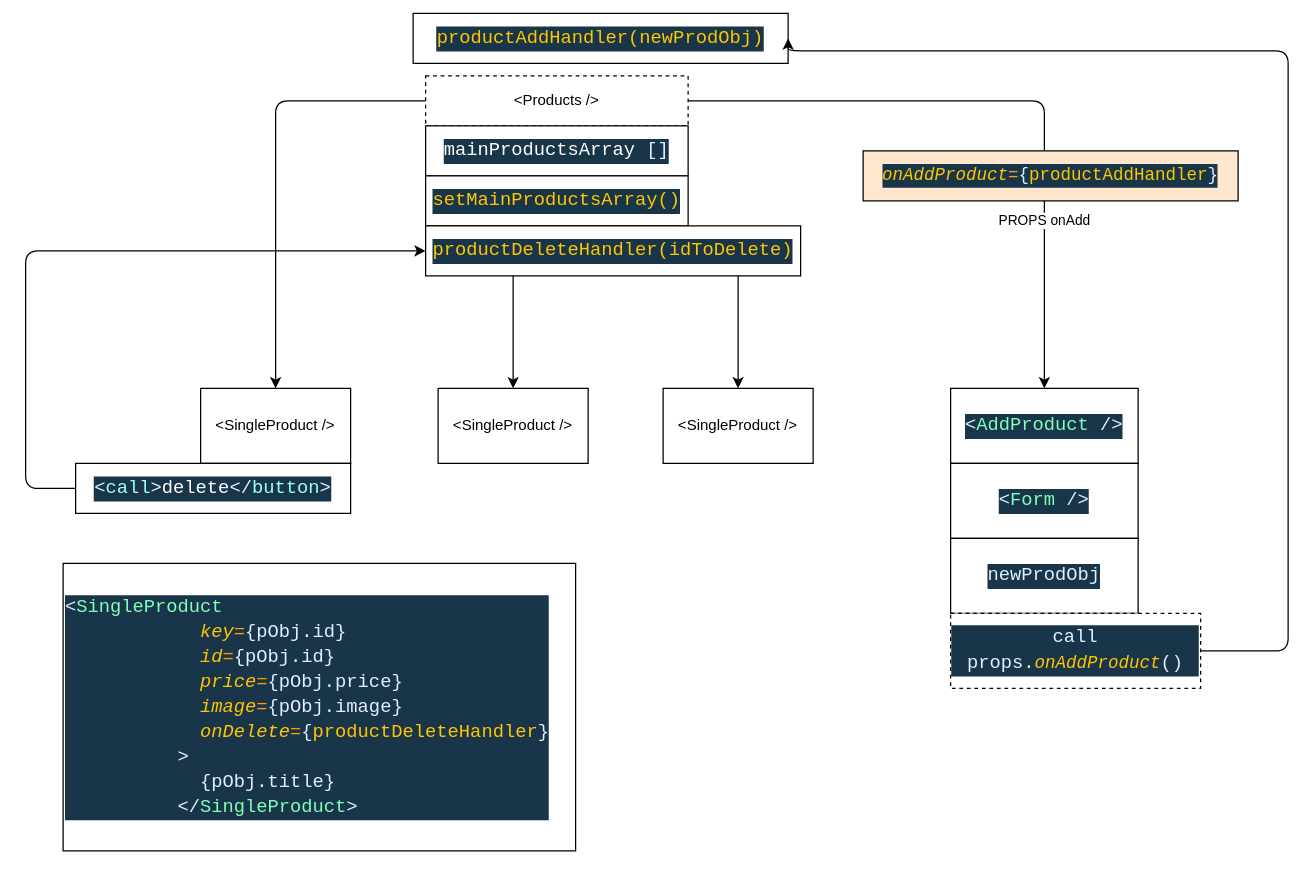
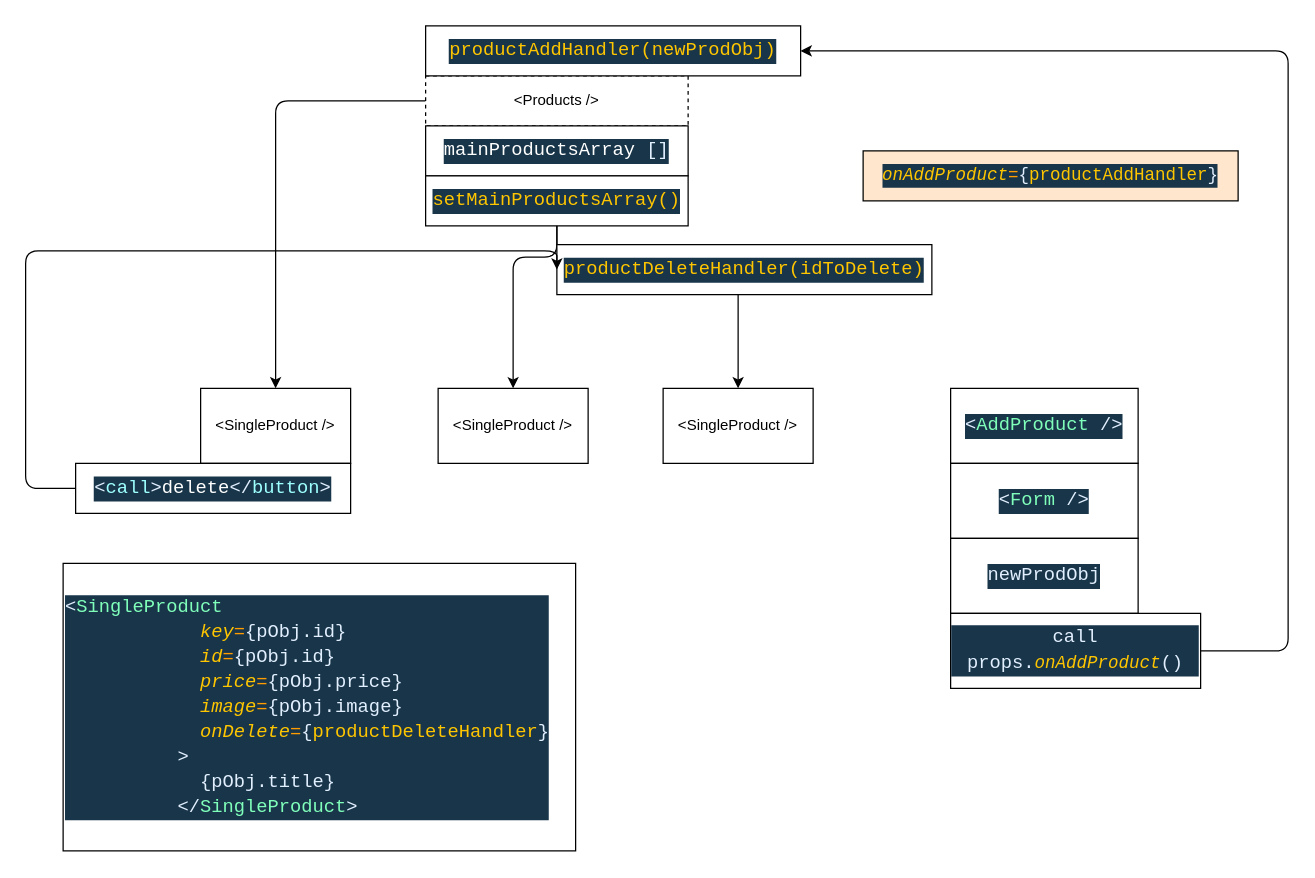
- <mxCell id="18" value="&lt;div style=&quot;background-color: rgb(25 , 53 , 73) ; font-family: &amp;#34;cascadia code&amp;#34; , &amp;#34;menlo&amp;#34; , &amp;#34;monaco&amp;#34; , &amp;#34;courier new&amp;#34; , monospace , &amp;#34;consolas&amp;#34; , &amp;#34;courier new&amp;#34; , monospace ; font-size: 15px ; line-height: 20px&quot;&gt;&lt;font color=&quot;#ffc600&quot;&gt;productAddHandler(newProdObj)&lt;/font&gt;&lt;/div&gt;" style="rounded=0;whiteSpace=wrap;html=1;" parent="1" vertex="1"><mxGeometry x="330" y="10" width="300" height="40" as="geometry" /></mxCell>
+ <mxCell id="18" value="&lt;div style=&quot;background-color: rgb(25 , 53 , 73) ; font-family: &amp;#34;cascadia code&amp;#34; , &amp;#34;menlo&amp;#34; , &amp;#34;monaco&amp;#34; , &amp;#34;courier new&amp;#34; , monospace , &amp;#34;consolas&amp;#34; , &amp;#34;courier new&amp;#34; , monospace ; font-size: 15px ; line-height: 20px&quot;&gt;&lt;font color=&quot;#ffc600&quot;&gt;productAddHandler(newProdObj)&lt;/font&gt;&lt;/div&gt;" style="rounded=0;whiteSpace=wrap;html=1;" parent="1" vertex="1"><mxGeometry x="340" y="20" width="300" height="40" as="geometry" /></mxCell>
- <mxCell id="5" style="edgeStyle=orthogonalEdgeStyle;html=1;entryX=0.5;entryY=0;entryDx=0;entryDy=0;" parent="1" source="7" target="17" edge="1"><mxGeometry relative="1" as="geometry" /></mxCell>
- <mxCell id="6" value="PROPS onAdd" style="edgeLabel;html=1;align=center;verticalAlign=middle;resizable=0;points=[];" parent="5" vertex="1" connectable="0"><mxGeometry x="0.474" y="-1" relative="1" as="geometry"><mxPoint as="offset" /></mxGeometry></mxCell>
- <mxCell id="13" value="&lt;div style=&quot;background-color: rgb(25 , 53 , 73) ; font-family: &amp;#34;cascadia code&amp;#34; , &amp;#34;menlo&amp;#34; , &amp;#34;monaco&amp;#34; , &amp;#34;courier new&amp;#34; , monospace , &amp;#34;consolas&amp;#34; , &amp;#34;courier new&amp;#34; , monospace ; font-size: 15px ; line-height: 20px&quot;&gt;&lt;font color=&quot;#ffc600&quot;&gt;productDeleteHandler(idToDelete)&lt;/font&gt;&lt;/div&gt;" style="rounded=0;whiteSpace=wrap;html=1;" parent="1" vertex="1"><mxGeometry x="340" y="180" width="300" height="40" as="geometry" /></mxCell>
+ <mxCell id="13" value="&lt;div style=&quot;background-color: rgb(25 , 53 , 73) ; font-family: &amp;#34;cascadia code&amp;#34; , &amp;#34;menlo&amp;#34; , &amp;#34;monaco&amp;#34; , &amp;#34;courier new&amp;#34; , monospace , &amp;#34;consolas&amp;#34; , &amp;#34;courier new&amp;#34; , monospace ; font-size: 15px ; line-height: 20px&quot;&gt;&lt;font color=&quot;#ffc600&quot;&gt;productDeleteHandler(idToDelete)&lt;/font&gt;&lt;/div&gt;" style="rounded=0;whiteSpace=wrap;html=1;" parent="1" vertex="1"><mxGeometry x="445" y="195" width="300" height="40" as="geometry" /></mxCell>
- <mxCell id="22" value="&lt;div style=&quot;background-color: rgb(25 , 53 , 73) ; font-family: &amp;#34;cascadia code&amp;#34; , &amp;#34;menlo&amp;#34; , &amp;#34;monaco&amp;#34; , &amp;#34;courier new&amp;#34; , monospace , &amp;#34;consolas&amp;#34; , &amp;#34;courier new&amp;#34; , monospace ; font-size: 15px ; line-height: 20px&quot;&gt;&lt;font color=&quot;#e1efff&quot;&gt;call props.&lt;/font&gt;&lt;span style=&quot;color: rgb(255 , 198 , 0) ; font-size: 14px ; font-style: italic&quot;&gt;onAddProduct&lt;/span&gt;&lt;font color=&quot;#e1efff&quot;&gt;()&lt;/font&gt;&lt;/div&gt;" style="rounded=0;whiteSpace=wrap;html=1;dashed=1;" parent="1" vertex="1"><mxGeometry x="760" y="490" width="200" height="60" as="geometry" /></mxCell>
+ <mxCell id="22" value="&lt;div style=&quot;background-color: rgb(25 , 53 , 73) ; font-family: &amp;#34;cascadia code&amp;#34; , &amp;#34;menlo&amp;#34; , &amp;#34;monaco&amp;#34; , &amp;#34;courier new&amp;#34; , monospace , &amp;#34;consolas&amp;#34; , &amp;#34;courier new&amp;#34; , monospace ; font-size: 15px ; line-height: 20px&quot;&gt;&lt;font color=&quot;#e1efff&quot;&gt;call props.&lt;/font&gt;&lt;span style=&quot;color: rgb(255 , 198 , 0) ; font-size: 14px ; font-style: italic&quot;&gt;onAddProduct&lt;/span&gt;&lt;font color=&quot;#e1efff&quot;&gt;()&lt;/font&gt;&lt;/div&gt;" style="rounded=0;whiteSpace=wrap;html=1;" parent="1" vertex="1"><mxGeometry x="760" y="490" width="200" height="60" as="geometry" /></mxCell>
